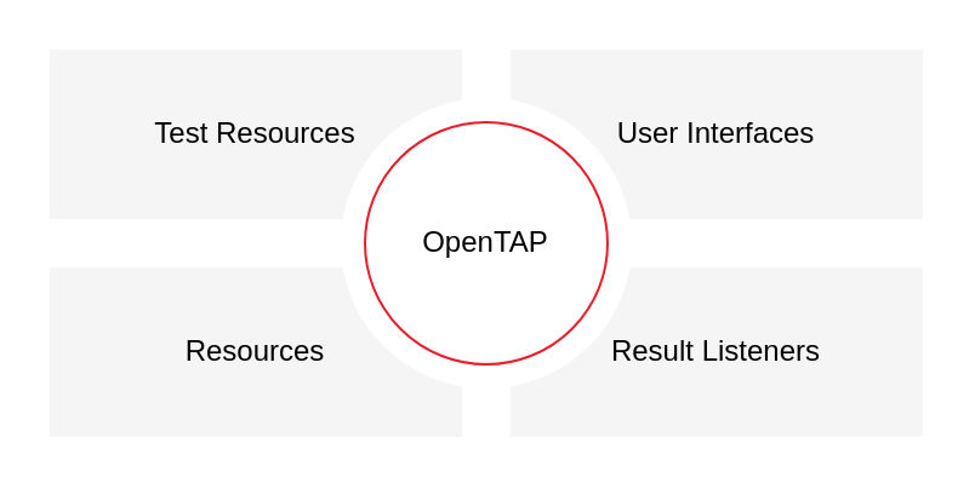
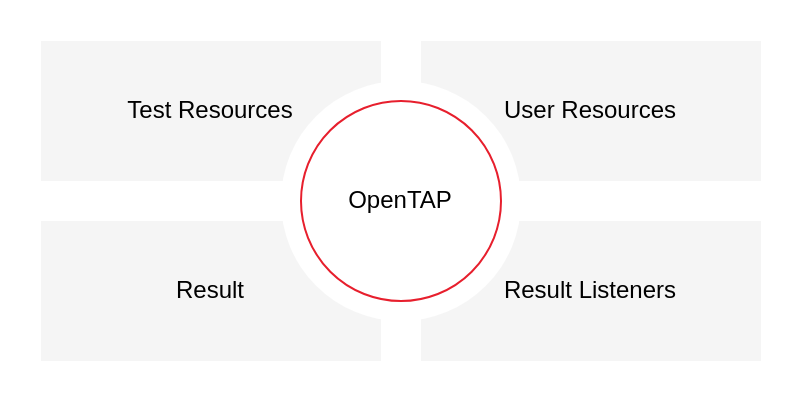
- <mxCell id="3" value="User Interfaces" style="rounded=0;whiteSpace=wrap;html=1;fillColor=#F5F5F5;strokeColor=none;" parent="1" vertex="1"><mxGeometry x="210" y="20" width="170" height="70" as="geometry" /></mxCell>
+ <mxCell id="3" value="User Resources" style="rounded=0;whiteSpace=wrap;html=1;fillColor=#F5F5F5;strokeColor=none;" parent="1" vertex="1"><mxGeometry x="210" y="20" width="170" height="70" as="geometry" /></mxCell>
- <mxCell id="5" value="Resources" style="rounded=0;whiteSpace=wrap;html=1;fillColor=#F5F5F5;strokeColor=none;" parent="1" vertex="1"><mxGeometry x="20" y="110" width="170" height="70" as="geometry" /></mxCell>
+ <mxCell id="5" value="Result" style="rounded=0;whiteSpace=wrap;html=1;fillColor=#F5F5F5;strokeColor=none;" parent="1" vertex="1"><mxGeometry x="20" y="110" width="170" height="70" as="geometry" /></mxCell>
